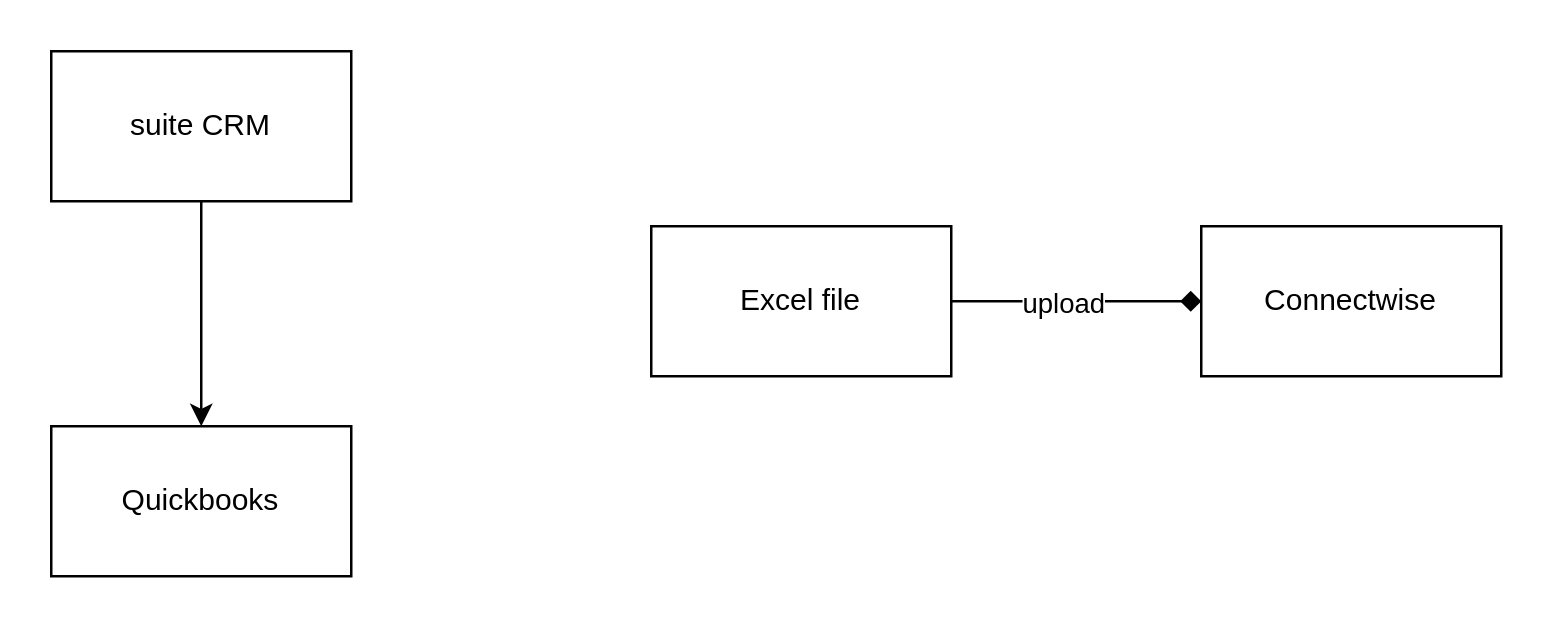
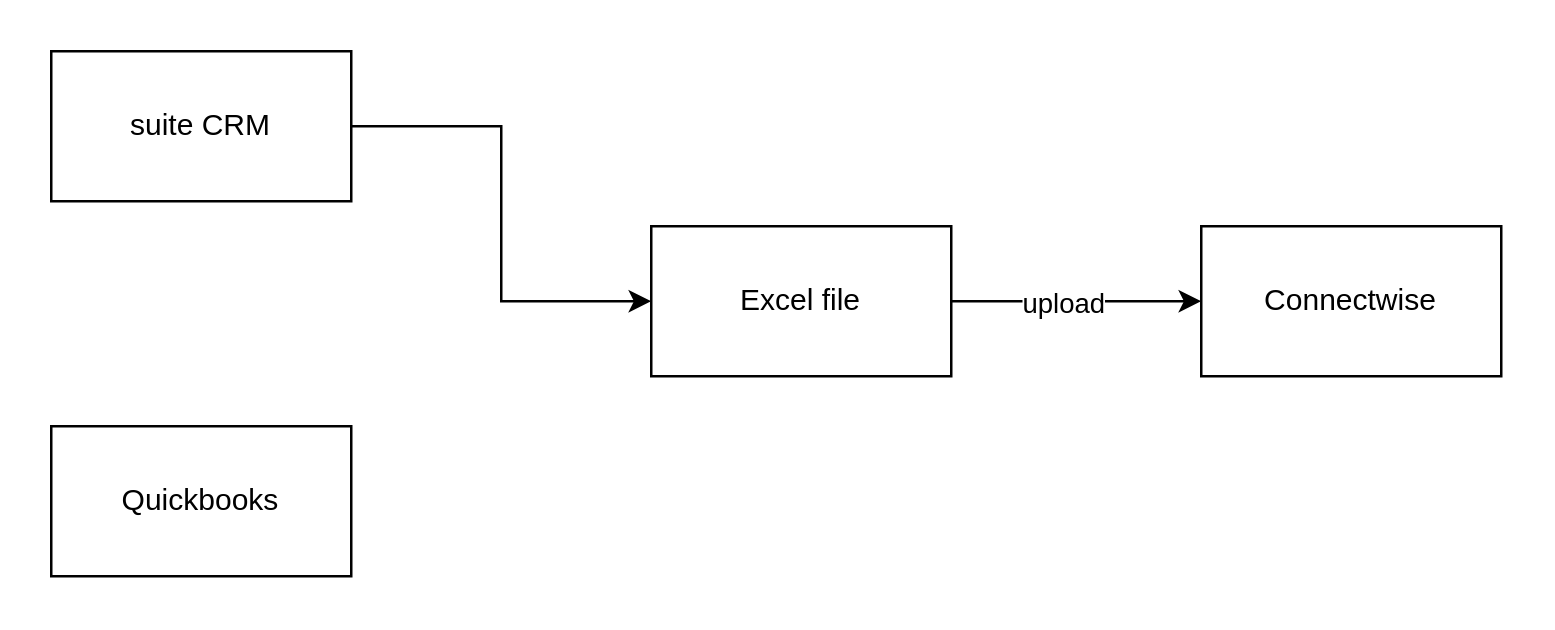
- <mxCell id="6" style="edgeStyle=orthogonalEdgeStyle;rounded=0;orthogonalLoop=1;jettySize=auto;html=1;entryX=0;entryY=0.5;entryDx=0;entryDy=0;endArrow=diamond;" parent="1" source="8" target="5" edge="1"><mxGeometry relative="1" as="geometry" /></mxCell>
+ <mxCell id="6" style="edgeStyle=orthogonalEdgeStyle;rounded=0;orthogonalLoop=1;jettySize=auto;html=1;entryX=0;entryY=0.5;entryDx=0;entryDy=0;" parent="1" source="8" target="5" edge="1"><mxGeometry relative="1" as="geometry" /></mxCell>
- <mxCell id="2" style="edgeStyle=orthogonalEdgeStyle;rounded=0;orthogonalLoop=1;jettySize=auto;html=1;" parent="1" source="3" target="4" edge="1"><mxGeometry relative="1" as="geometry" /></mxCell>
+ <mxCell id="2" style="edgeStyle=orthogonalEdgeStyle;rounded=0;orthogonalLoop=1;jettySize=auto;html=1;entryX=0;entryY=0.5;entryDx=0;entryDy=0;" parent="1" source="3" target="8" edge="1"><mxGeometry relative="1" as="geometry" /></mxCell>
